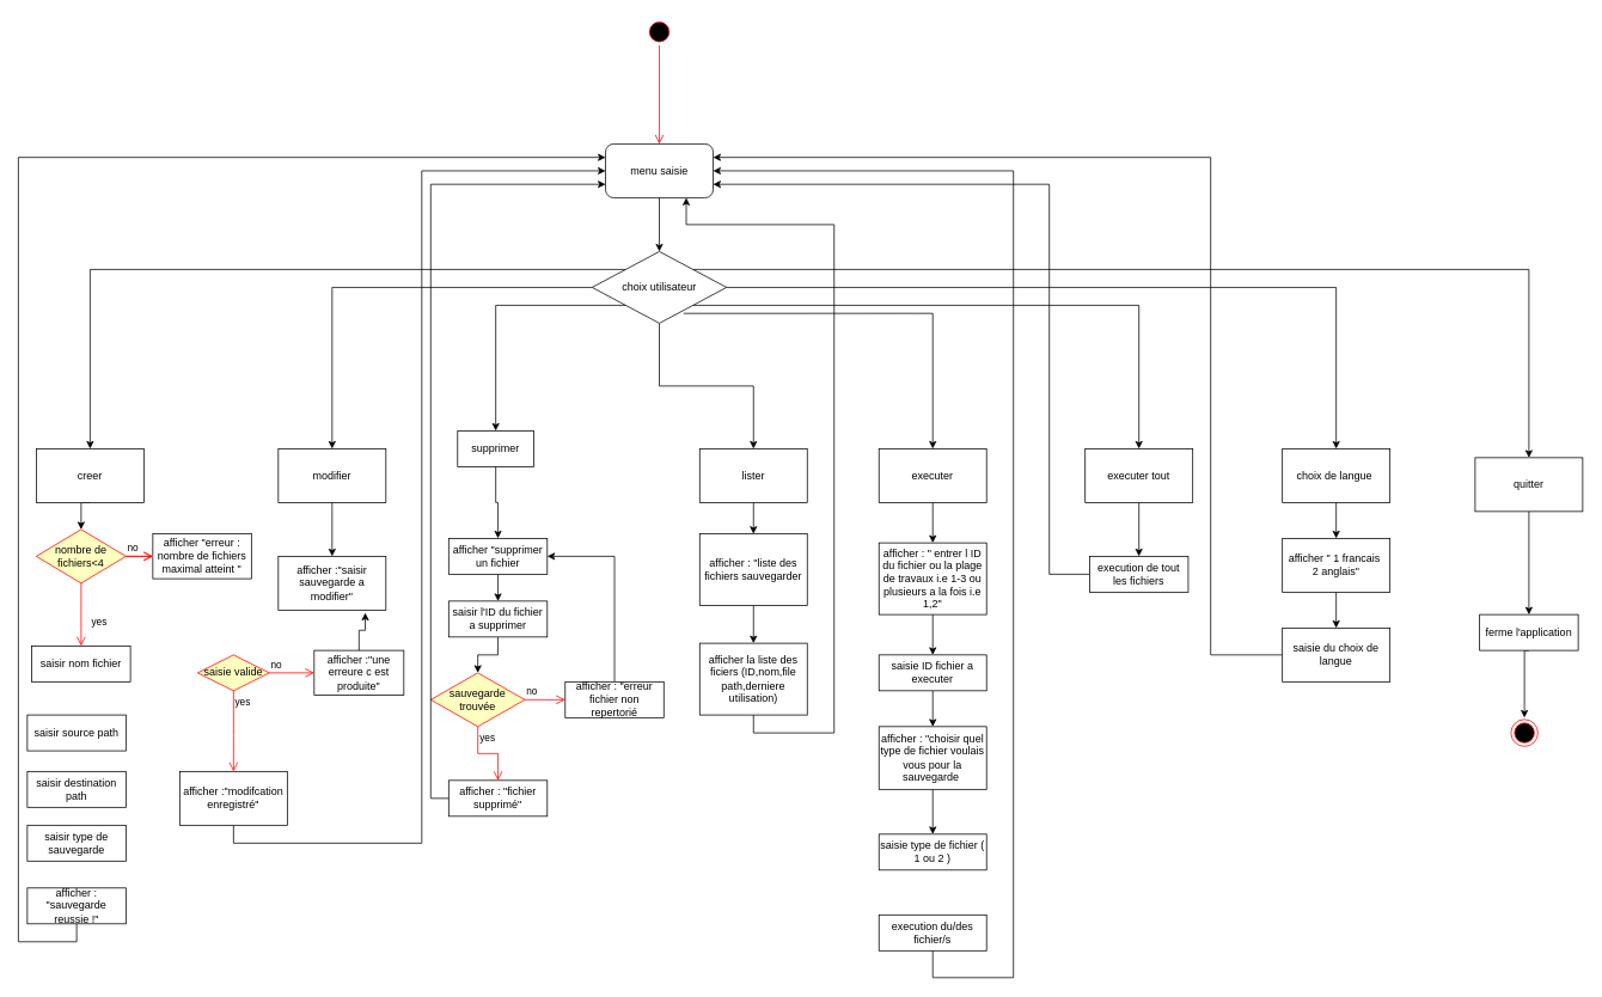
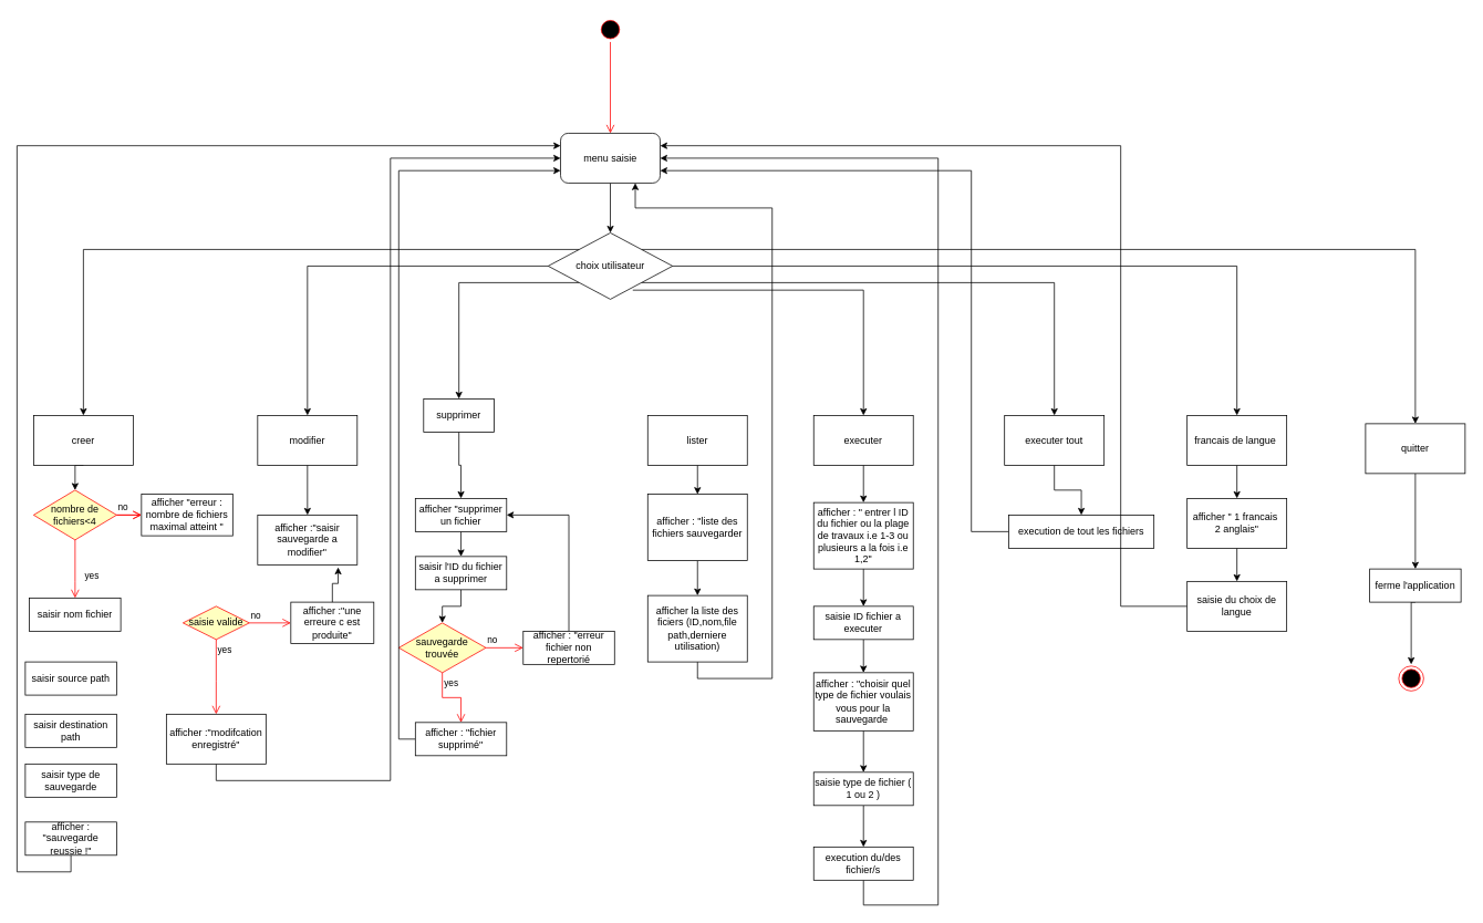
- <mxCell id="12" style="edgeStyle=orthogonalEdgeStyle;rounded=0;orthogonalLoop=1;jettySize=auto;html=1;exitX=0.5;exitY=1;exitDx=0;exitDy=0;entryX=0.5;entryY=0;entryDx=0;entryDy=0;" parent="1" source="14" target="38" edge="1"><mxGeometry relative="1" as="geometry" /></mxCell>
- <mxCell id="18" value="choix de langue&amp;nbsp;" style="rounded=0;whiteSpace=wrap;html=1;" parent="1" vertex="1"><mxGeometry x="1430" y="500" width="120" height="60" as="geometry" /></mxCell>
+ <mxCell id="18" value="francais de langue&amp;nbsp;" style="rounded=0;whiteSpace=wrap;html=1;" parent="1" vertex="1"><mxGeometry x="1430" y="500" width="120" height="60" as="geometry" /></mxCell>
- <mxCell id="64" value="execution de tout les fichiers" style="rounded=0;whiteSpace=wrap;html=1;" parent="1" vertex="1"><mxGeometry x="1215" y="620" width="110" height="40" as="geometry" /></mxCell>
+ <mxCell id="64" value="execution de tout les fichiers" style="rounded=0;whiteSpace=wrap;html=1;" parent="1" vertex="1"><mxGeometry x="1215" y="620" width="175" height="40" as="geometry" /></mxCell>
+ <mxCell id="82" style="edgeStyle=orthogonalEdgeStyle;rounded=0;orthogonalLoop=1;jettySize=auto;html=1;exitX=0.5;exitY=1;exitDx=0;exitDy=0;entryX=0.5;entryY=0;entryDx=0;entryDy=0;" edge="1" parent="1" source="83" target="81"><mxGeometry relative="1" as="geometry" /></mxCell>
